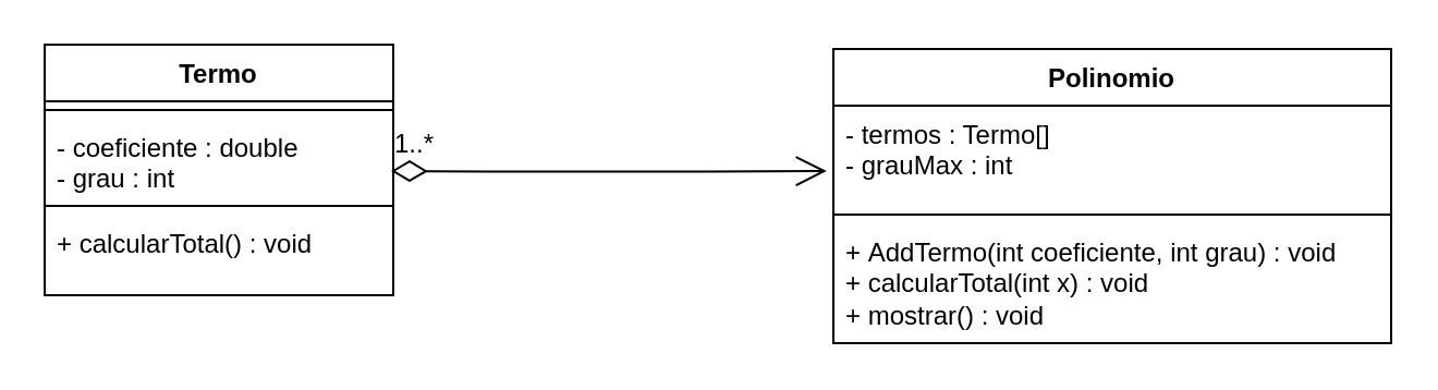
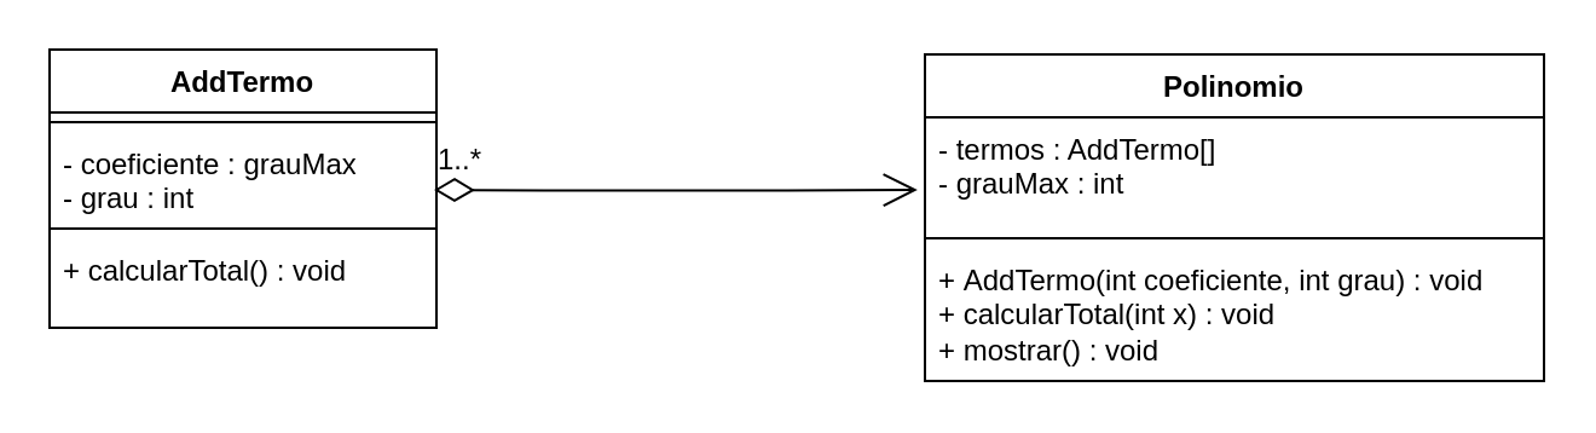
- <mxCell id="2" value="Termo" style="swimlane;fontStyle=1;align=center;verticalAlign=top;childLayout=stackLayout;horizontal=1;startSize=26;horizontalStack=0;resizeParent=1;resizeParentMax=0;resizeLast=0;collapsible=1;marginBottom=0;whiteSpace=wrap;html=1;" vertex="1" parent="1"><mxGeometry x="20" y="20" width="160" height="115" as="geometry" /></mxCell>
+ <mxCell id="2" value="AddTermo" style="swimlane;fontStyle=1;align=center;verticalAlign=top;childLayout=stackLayout;horizontal=1;startSize=26;horizontalStack=0;resizeParent=1;resizeParentMax=0;resizeLast=0;collapsible=1;marginBottom=0;whiteSpace=wrap;html=1;" vertex="1" parent="1"><mxGeometry x="20" y="20" width="160" height="115" as="geometry" /></mxCell>
- <mxCell id="8" value="&lt;div&gt;- termos : Termo[]&lt;/div&gt;- grauMax : int" style="text;strokeColor=none;fillColor=none;align=left;verticalAlign=top;spacingLeft=4;spacingRight=4;overflow=hidden;rotatable=0;points=[[0,0.5],[1,0.5]];portConstraint=eastwest;whiteSpace=wrap;html=1;" vertex="1" parent="7"><mxGeometry y="26" width="256" height="46" as="geometry" /></mxCell>
+ <mxCell id="8" value="&lt;div&gt;- termos : AddTermo[]&lt;/div&gt;- grauMax : int" style="text;strokeColor=none;fillColor=none;align=left;verticalAlign=top;spacingLeft=4;spacingRight=4;overflow=hidden;rotatable=0;points=[[0,0.5],[1,0.5]];portConstraint=eastwest;whiteSpace=wrap;html=1;" vertex="1" parent="7"><mxGeometry y="26" width="256" height="46" as="geometry" /></mxCell>
- <mxCell id="4" value="- coeficiente : double&lt;div&gt;- grau : int&lt;/div&gt;" style="text;strokeColor=none;fillColor=none;align=left;verticalAlign=top;spacingLeft=4;spacingRight=4;overflow=hidden;rotatable=0;points=[[0,0.5],[1,0.5]];portConstraint=eastwest;whiteSpace=wrap;html=1;" vertex="1" parent="2"><mxGeometry y="34" width="160" height="36" as="geometry" /></mxCell>
+ <mxCell id="4" value="- coeficiente : grauMax&lt;div&gt;- grau : int&lt;/div&gt;" style="text;strokeColor=none;fillColor=none;align=left;verticalAlign=top;spacingLeft=4;spacingRight=4;overflow=hidden;rotatable=0;points=[[0,0.5],[1,0.5]];portConstraint=eastwest;whiteSpace=wrap;html=1;" vertex="1" parent="2"><mxGeometry y="34" width="160" height="36" as="geometry" /></mxCell>
